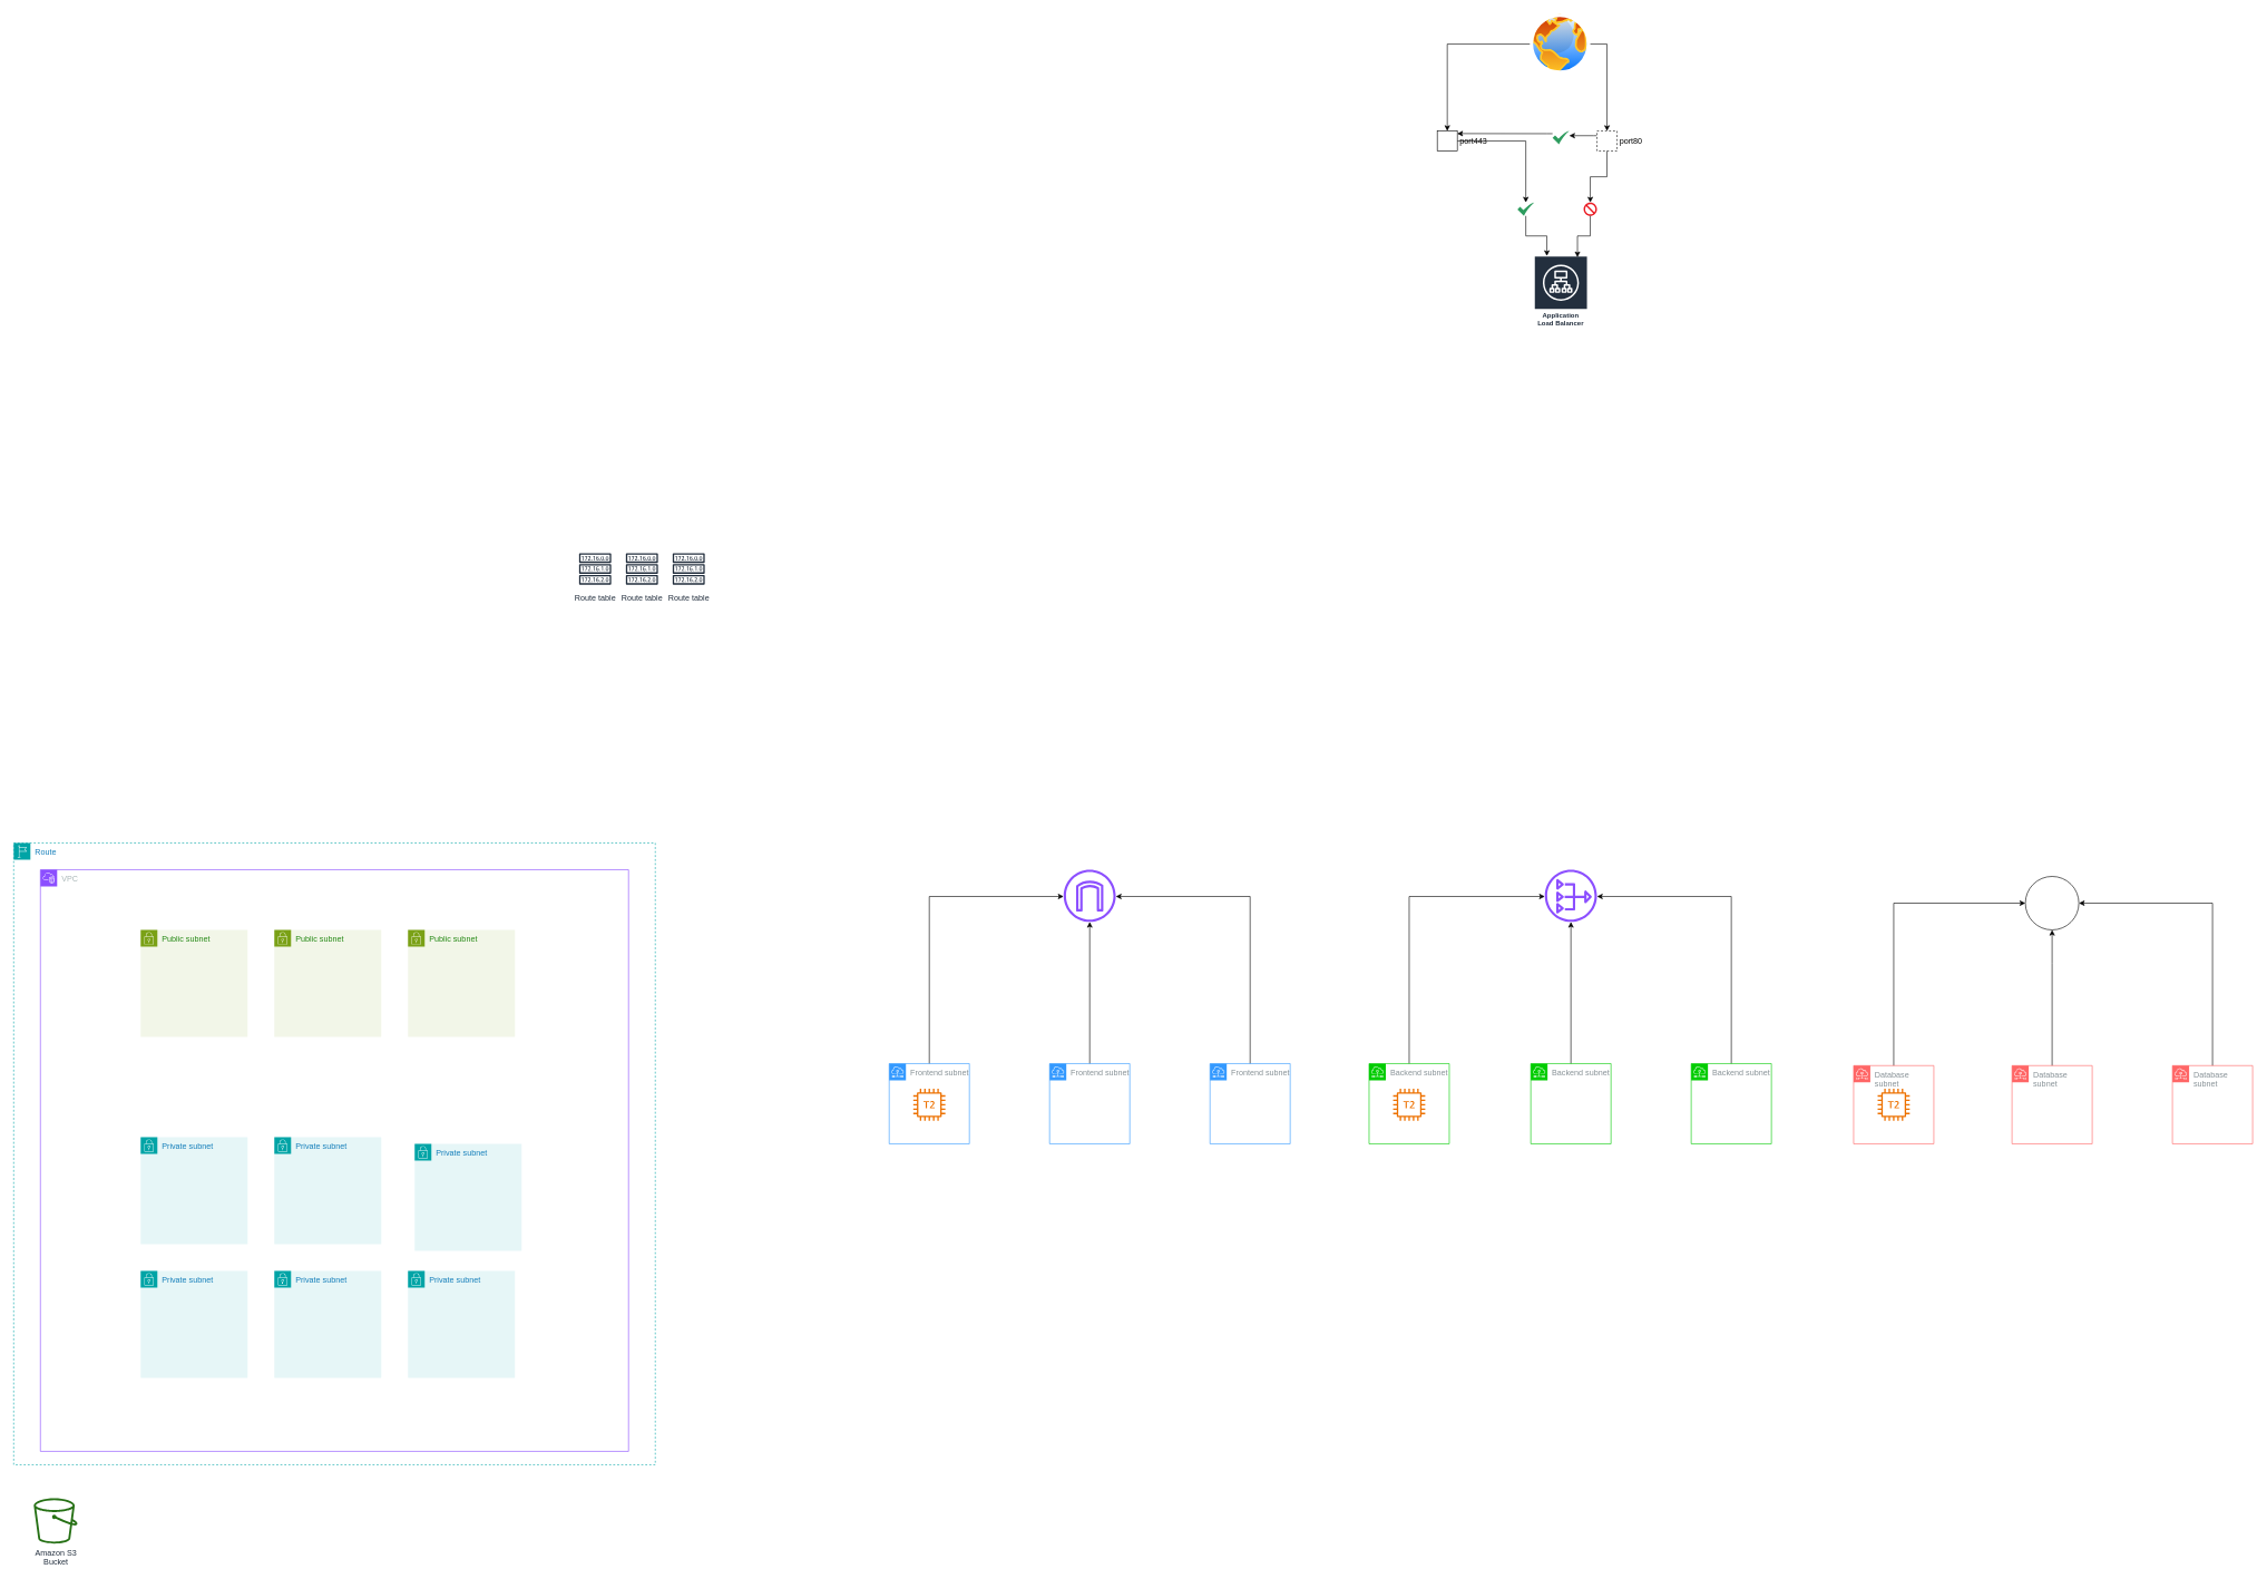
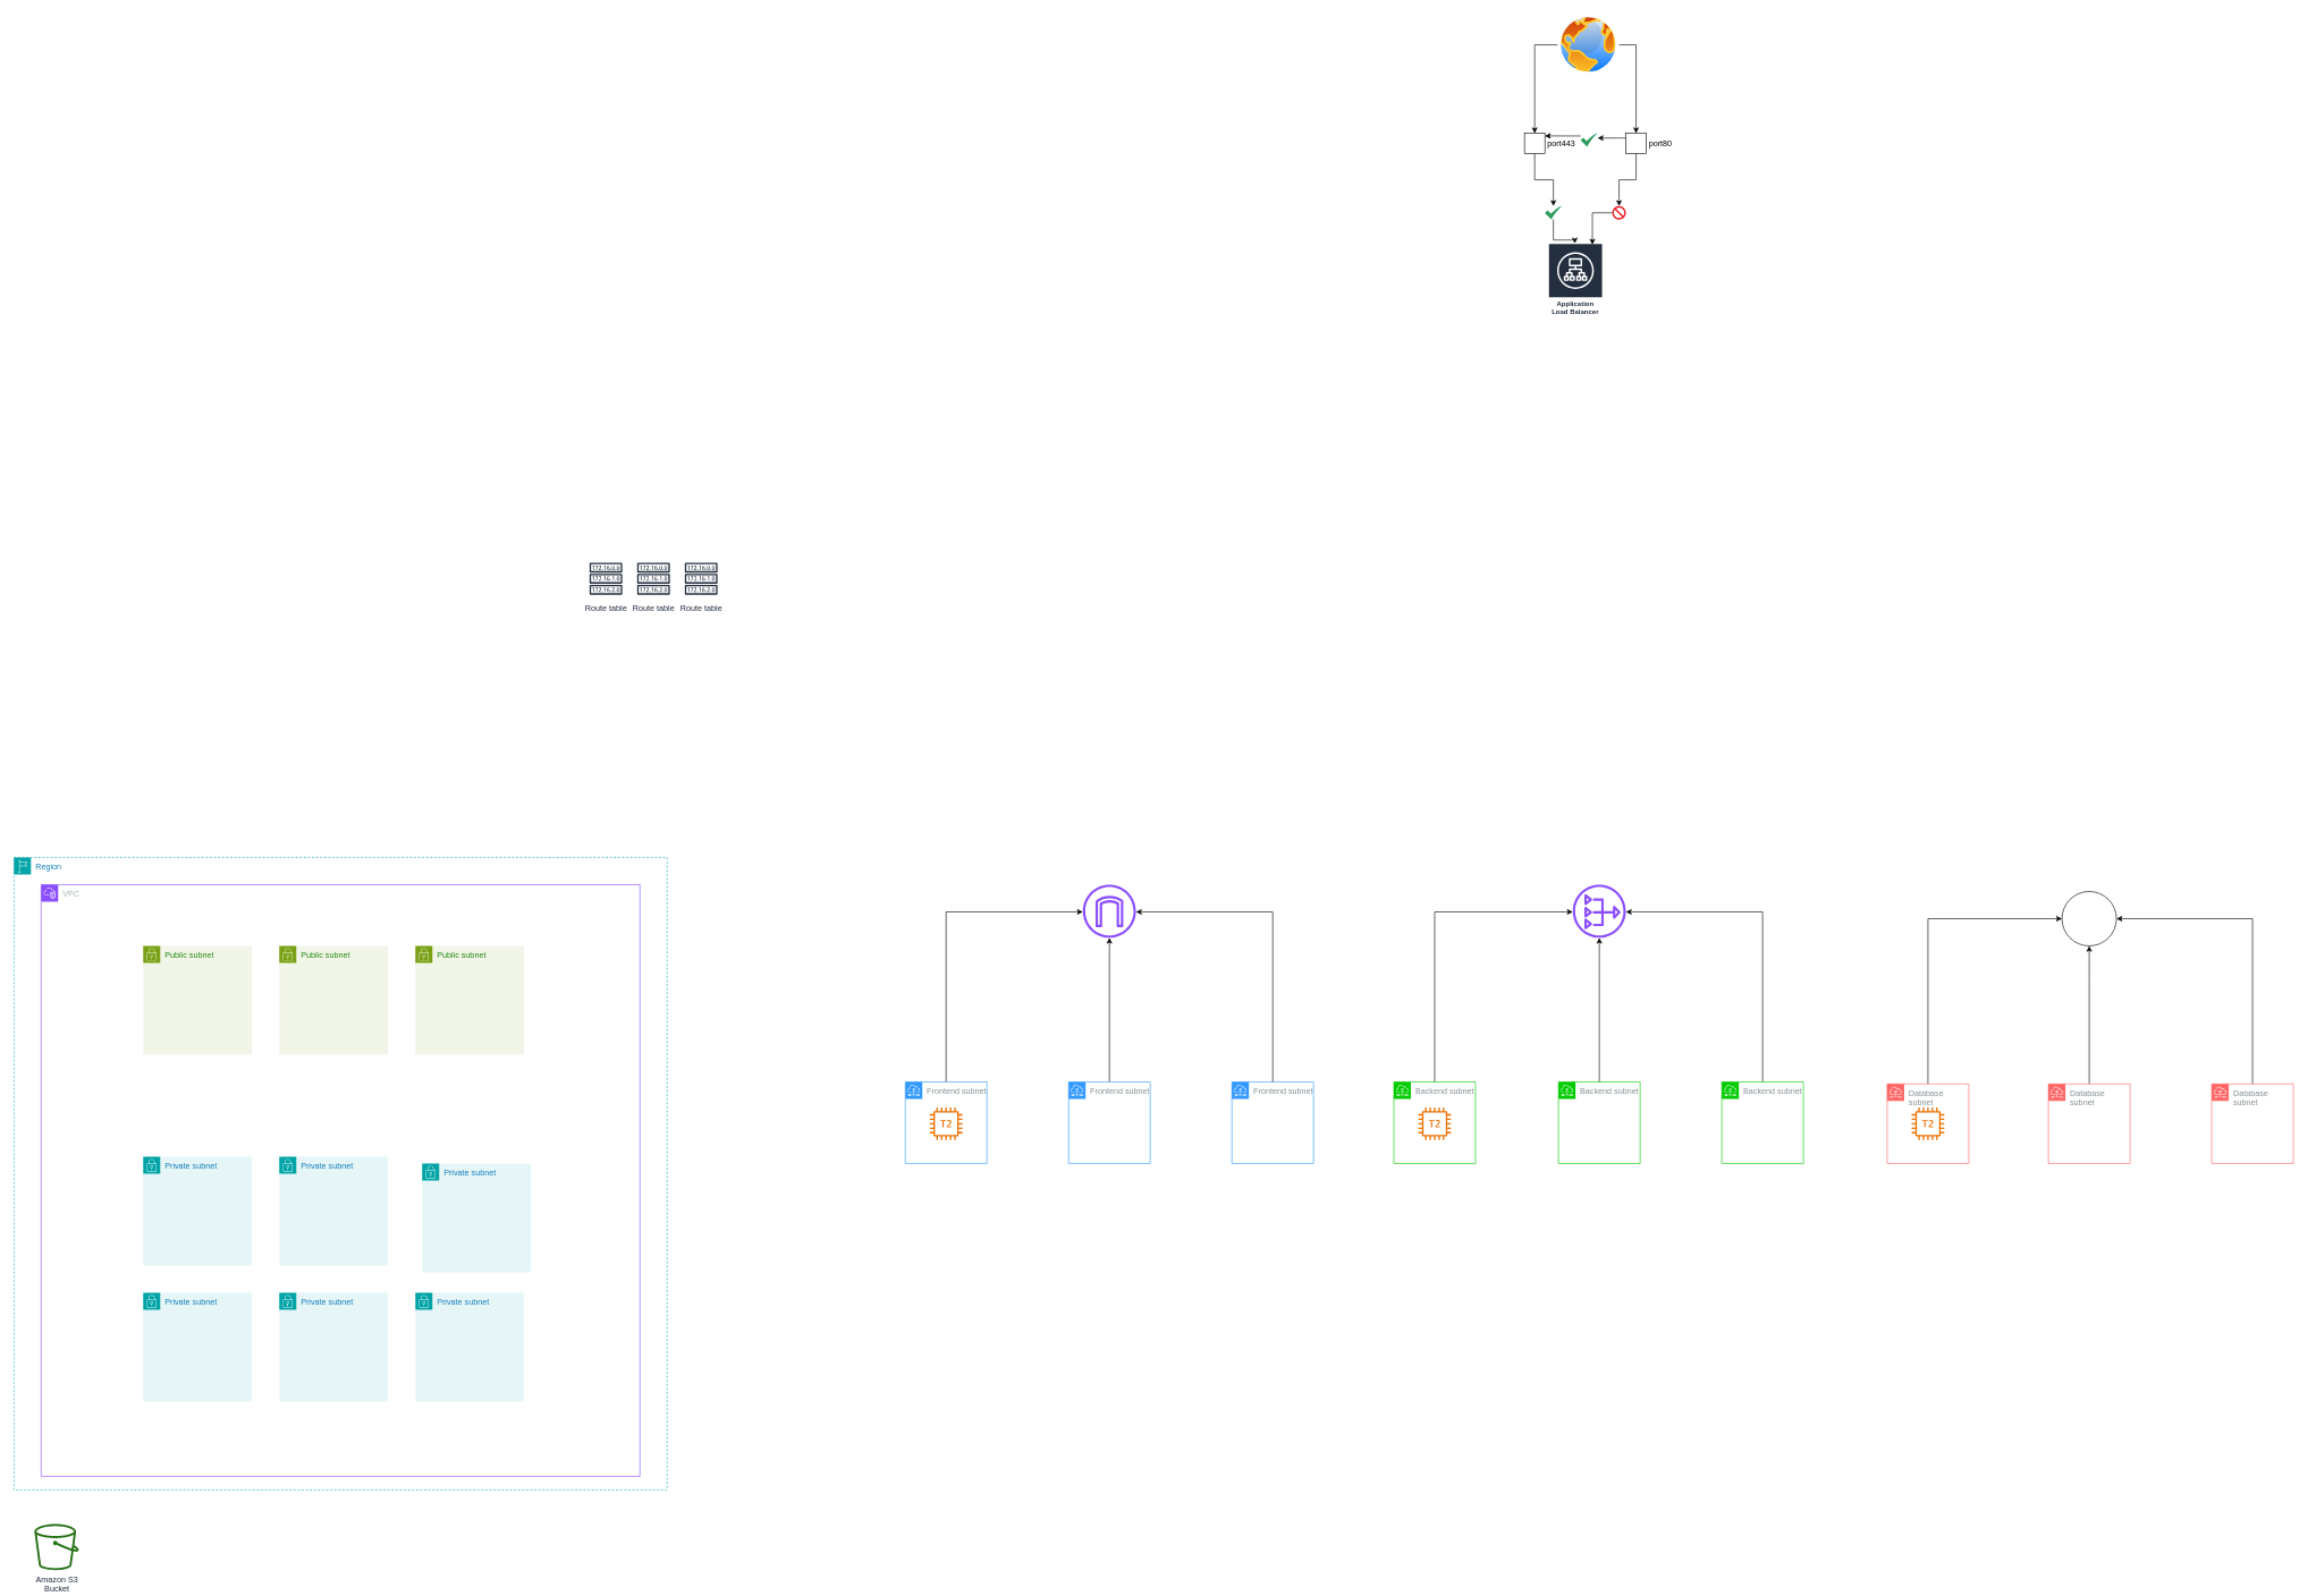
- <mxCell id="12" value="port443" style="fontStyle=0;labelPosition=right;verticalLabelPosition=middle;align=left;verticalAlign=middle;spacingLeft=2;" parent="1" vertex="1"><mxGeometry x="2150" y="195" width="30" height="30" as="geometry" /></mxCell>
+ <mxCell id="12" value="port443" style="fontStyle=0;labelPosition=right;verticalLabelPosition=middle;align=left;verticalAlign=middle;spacingLeft=2;" parent="1" vertex="1"><mxGeometry x="2240" y="195" width="30" height="30" as="geometry" /></mxCell>
- <mxCell id="10" value="port80" style="fontStyle=0;labelPosition=right;verticalLabelPosition=middle;align=left;verticalAlign=middle;spacingLeft=2;dashed=1;" parent="1" vertex="1"><mxGeometry x="2389" y="195" width="30" height="30" as="geometry" /></mxCell>
+ <mxCell id="10" value="port80" style="fontStyle=0;labelPosition=right;verticalLabelPosition=middle;align=left;verticalAlign=middle;spacingLeft=2;" parent="1" vertex="1"><mxGeometry x="2389" y="195" width="30" height="30" as="geometry" /></mxCell>
- <mxCell id="5" value="Application Load Balancer" style="sketch=0;outlineConnect=0;fontColor=#232F3E;gradientColor=none;strokeColor=#ffffff;fillColor=#232F3E;dashed=0;verticalLabelPosition=middle;verticalAlign=bottom;align=center;html=1;whiteSpace=wrap;fontSize=10;fontStyle=1;spacing=3;shape=mxgraph.aws4.productIcon;prIcon=mxgraph.aws4.application_load_balancer;" parent="1" vertex="1"><mxGeometry x="2295" y="382" width="80" height="110" as="geometry" /></mxCell>
+ <mxCell id="5" value="Application Load Balancer" style="sketch=0;outlineConnect=0;fontColor=#232F3E;gradientColor=none;strokeColor=#ffffff;fillColor=#232F3E;dashed=0;verticalLabelPosition=middle;verticalAlign=bottom;align=center;html=1;whiteSpace=wrap;fontSize=10;fontStyle=1;spacing=3;shape=mxgraph.aws4.productIcon;prIcon=mxgraph.aws4.application_load_balancer;" parent="1" vertex="1"><mxGeometry x="2275" y="357" width="80" height="110" as="geometry" /></mxCell>
- <mxCell id="2" value="Route" style="points=[[0,0],[0.25,0],[0.5,0],[0.75,0],[1,0],[1,0.25],[1,0.5],[1,0.75],[1,1],[0.75,1],[0.5,1],[0.25,1],[0,1],[0,0.75],[0,0.5],[0,0.25]];outlineConnect=0;gradientColor=none;html=1;whiteSpace=wrap;fontSize=12;fontStyle=0;container=1;pointerEvents=0;collapsible=0;recursiveResize=0;shape=mxgraph.aws4.group;grIcon=mxgraph.aws4.group_region;strokeColor=#00A4A6;fillColor=none;verticalAlign=top;align=left;spacingLeft=30;fontColor=#147EBA;dashed=1;" parent="1" vertex="1"><mxGeometry x="20" y="1260" width="960" height="930" as="geometry" /></mxCell>
+ <mxCell id="2" value="Region" style="points=[[0,0],[0.25,0],[0.5,0],[0.75,0],[1,0],[1,0.25],[1,0.5],[1,0.75],[1,1],[0.75,1],[0.5,1],[0.25,1],[0,1],[0,0.75],[0,0.5],[0,0.25]];outlineConnect=0;gradientColor=none;html=1;whiteSpace=wrap;fontSize=12;fontStyle=0;container=1;pointerEvents=0;collapsible=0;recursiveResize=0;shape=mxgraph.aws4.group;grIcon=mxgraph.aws4.group_region;strokeColor=#00A4A6;fillColor=none;verticalAlign=top;align=left;spacingLeft=30;fontColor=#147EBA;dashed=1;" parent="1" vertex="1"><mxGeometry x="20" y="1260" width="960" height="930" as="geometry" /></mxCell>
